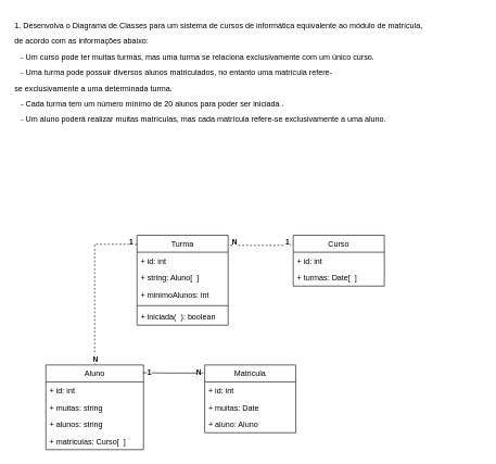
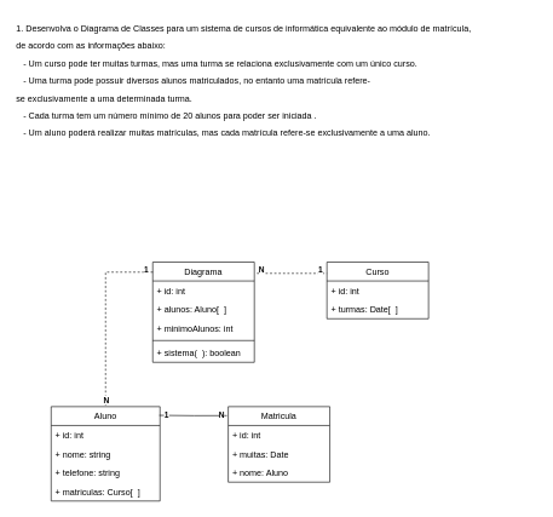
- <mxCell id="11" value="Turma" style="swimlane;fontStyle=0;childLayout=stackLayout;horizontal=1;startSize=26;fillColor=none;horizontalStack=0;resizeParent=1;resizeParentMax=0;resizeLast=0;collapsible=1;marginBottom=0;" parent="1" vertex="1"><mxGeometry x="210" y="360" width="140" height="138" as="geometry"><mxRectangle x="240" y="360" width="60" height="26" as="alternateBounds" /></mxGeometry></mxCell>
+ <mxCell id="11" value="Diagrama" style="swimlane;fontStyle=0;childLayout=stackLayout;horizontal=1;startSize=26;fillColor=none;horizontalStack=0;resizeParent=1;resizeParentMax=0;resizeLast=0;collapsible=1;marginBottom=0;" parent="1" vertex="1"><mxGeometry x="210" y="360" width="140" height="138" as="geometry"><mxRectangle x="240" y="360" width="60" height="26" as="alternateBounds" /></mxGeometry></mxCell>
- <mxCell id="13" value="+ string: Aluno[  ]" style="text;strokeColor=none;fillColor=none;align=left;verticalAlign=top;spacingLeft=4;spacingRight=4;overflow=hidden;rotatable=0;points=[[0,0.5],[1,0.5]];portConstraint=eastwest;" parent="11" vertex="1"><mxGeometry y="52" width="140" height="26" as="geometry" /></mxCell>
+ <mxCell id="13" value="+ alunos: Aluno[  ]" style="text;strokeColor=none;fillColor=none;align=left;verticalAlign=top;spacingLeft=4;spacingRight=4;overflow=hidden;rotatable=0;points=[[0,0.5],[1,0.5]];portConstraint=eastwest;" parent="11" vertex="1"><mxGeometry y="52" width="140" height="26" as="geometry" /></mxCell>
- <mxCell id="16" value="+ iniciada(  ): boolean" style="text;strokeColor=none;fillColor=none;align=left;verticalAlign=top;spacingLeft=4;spacingRight=4;overflow=hidden;rotatable=0;points=[[0,0.5],[1,0.5]];portConstraint=eastwest;" parent="11" vertex="1"><mxGeometry y="112" width="140" height="26" as="geometry" /></mxCell>
+ <mxCell id="16" value="+ sistema(  ): boolean" style="text;strokeColor=none;fillColor=none;align=left;verticalAlign=top;spacingLeft=4;spacingRight=4;overflow=hidden;rotatable=0;points=[[0,0.5],[1,0.5]];portConstraint=eastwest;" parent="11" vertex="1"><mxGeometry y="112" width="140" height="26" as="geometry" /></mxCell>
- <mxCell id="22" value="+ muitas: string" style="text;strokeColor=none;fillColor=none;align=left;verticalAlign=top;spacingLeft=4;spacingRight=4;overflow=hidden;rotatable=0;points=[[0,0.5],[1,0.5]];portConstraint=eastwest;" parent="20" vertex="1"><mxGeometry y="52" width="150" height="26" as="geometry" /></mxCell>
+ <mxCell id="22" value="+ nome: string" style="text;strokeColor=none;fillColor=none;align=left;verticalAlign=top;spacingLeft=4;spacingRight=4;overflow=hidden;rotatable=0;points=[[0,0.5],[1,0.5]];portConstraint=eastwest;" parent="20" vertex="1"><mxGeometry y="52" width="150" height="26" as="geometry" /></mxCell>
- <mxCell id="23" value="+ alunos: string" style="text;strokeColor=none;fillColor=none;align=left;verticalAlign=top;spacingLeft=4;spacingRight=4;overflow=hidden;rotatable=0;points=[[0,0.5],[1,0.5]];portConstraint=eastwest;" parent="20" vertex="1"><mxGeometry y="78" width="150" height="26" as="geometry" /></mxCell>
+ <mxCell id="23" value="+ telefone: string" style="text;strokeColor=none;fillColor=none;align=left;verticalAlign=top;spacingLeft=4;spacingRight=4;overflow=hidden;rotatable=0;points=[[0,0.5],[1,0.5]];portConstraint=eastwest;" parent="20" vertex="1"><mxGeometry y="78" width="150" height="26" as="geometry" /></mxCell>
- <mxCell id="29" value="+ aluno: Aluno" style="text;strokeColor=none;fillColor=none;align=left;verticalAlign=top;spacingLeft=4;spacingRight=4;overflow=hidden;rotatable=0;points=[[0,0.5],[1,0.5]];portConstraint=eastwest;" parent="26" vertex="1"><mxGeometry y="78" width="140" height="26" as="geometry" /></mxCell>
+ <mxCell id="29" value="+ nome: Aluno" style="text;strokeColor=none;fillColor=none;align=left;verticalAlign=top;spacingLeft=4;spacingRight=4;overflow=hidden;rotatable=0;points=[[0,0.5],[1,0.5]];portConstraint=eastwest;" parent="26" vertex="1"><mxGeometry y="78" width="140" height="26" as="geometry" /></mxCell>
